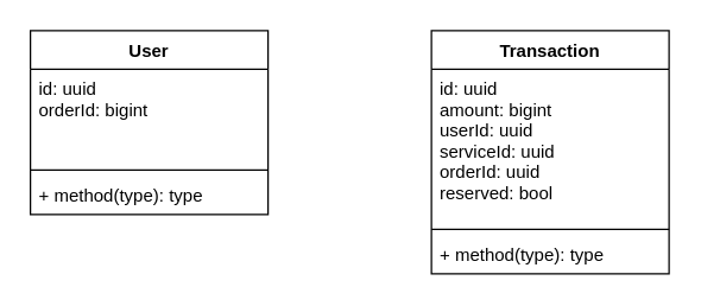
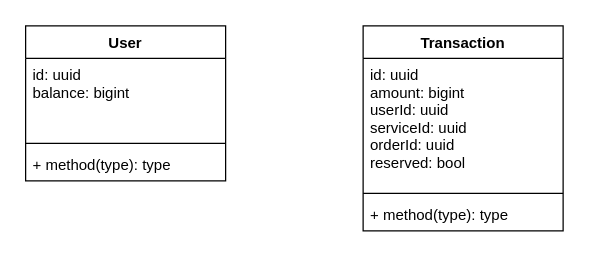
- <mxCell id="3" value="id: uuid&#10;orderId: bigint&#10;" style="text;strokeColor=none;fillColor=none;align=left;verticalAlign=top;spacingLeft=4;spacingRight=4;overflow=hidden;rotatable=0;points=[[0,0.5],[1,0.5]];portConstraint=eastwest;" vertex="1" parent="2"><mxGeometry y="26" width="160" height="64" as="geometry" /></mxCell>
+ <mxCell id="3" value="id: uuid&#10;balance: bigint&#10;" style="text;strokeColor=none;fillColor=none;align=left;verticalAlign=top;spacingLeft=4;spacingRight=4;overflow=hidden;rotatable=0;points=[[0,0.5],[1,0.5]];portConstraint=eastwest;" vertex="1" parent="2"><mxGeometry y="26" width="160" height="64" as="geometry" /></mxCell>
